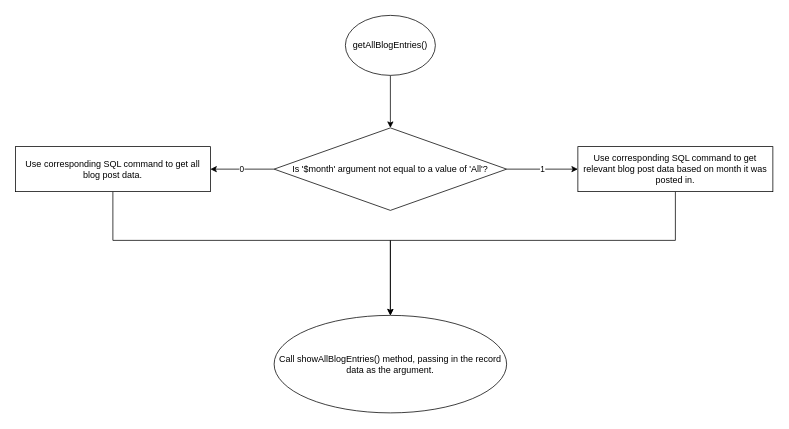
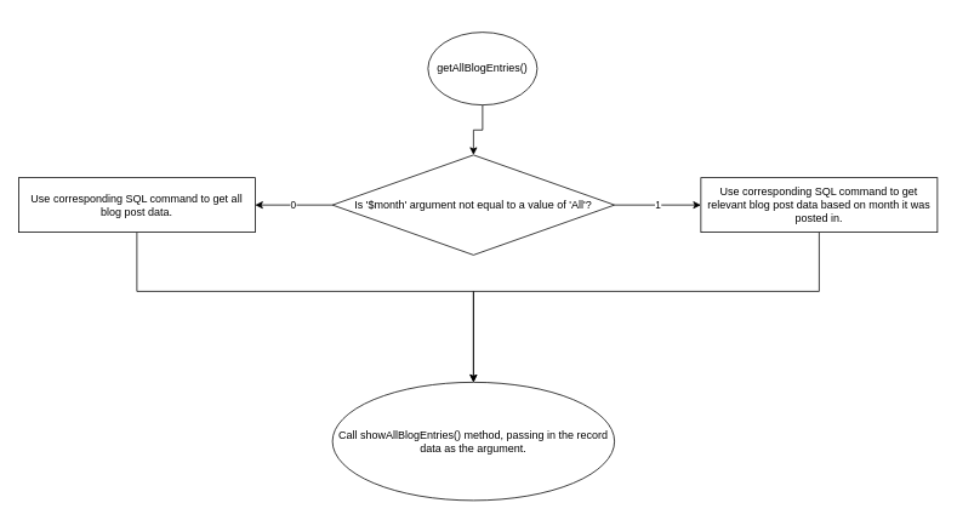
- <mxCell id="3" value="getAllBlogEntries()" style="ellipse;whiteSpace=wrap;html=1;" vertex="1" parent="1"><mxGeometry x="460" y="20" width="120" height="80" as="geometry" /></mxCell>
+ <mxCell id="3" value="getAllBlogEntries()" style="ellipse;whiteSpace=wrap;html=1;" vertex="1" parent="1"><mxGeometry x="470" y="35" width="120" height="80" as="geometry" /></mxCell>
